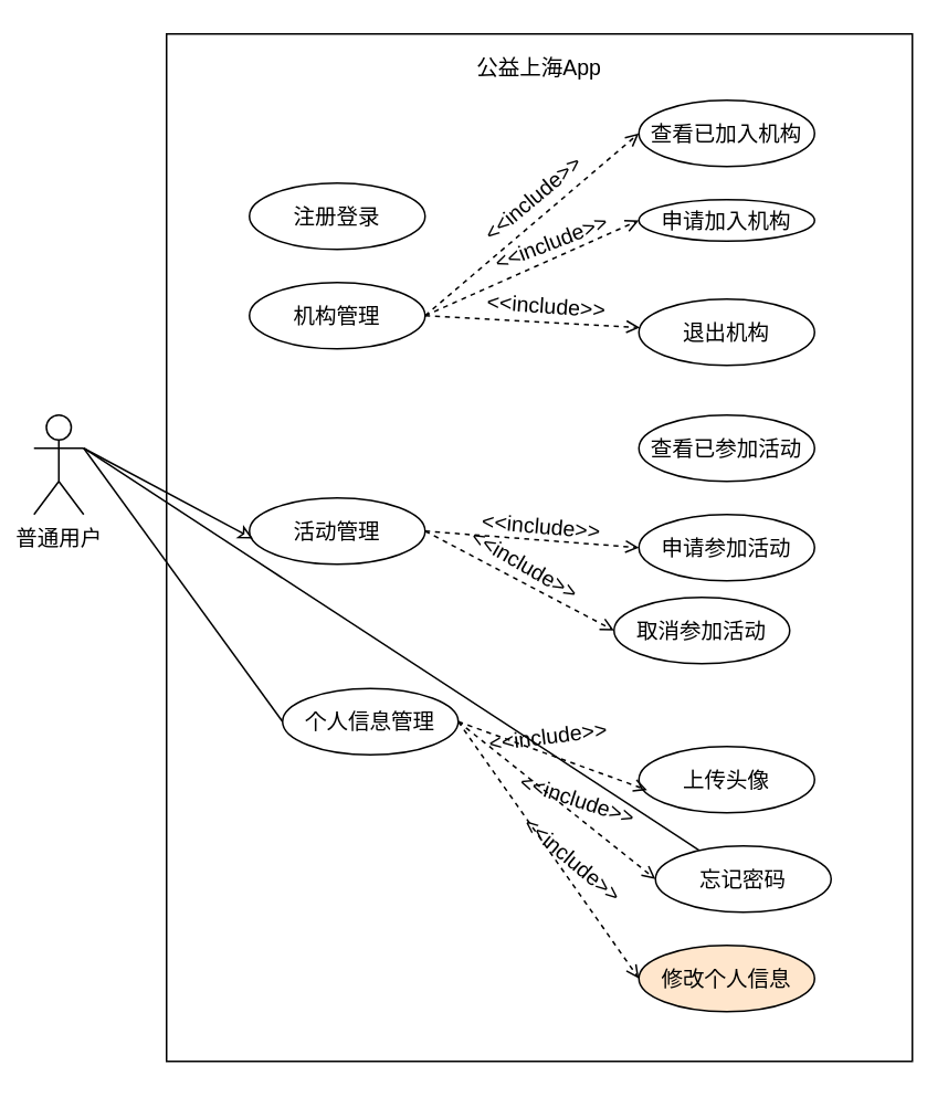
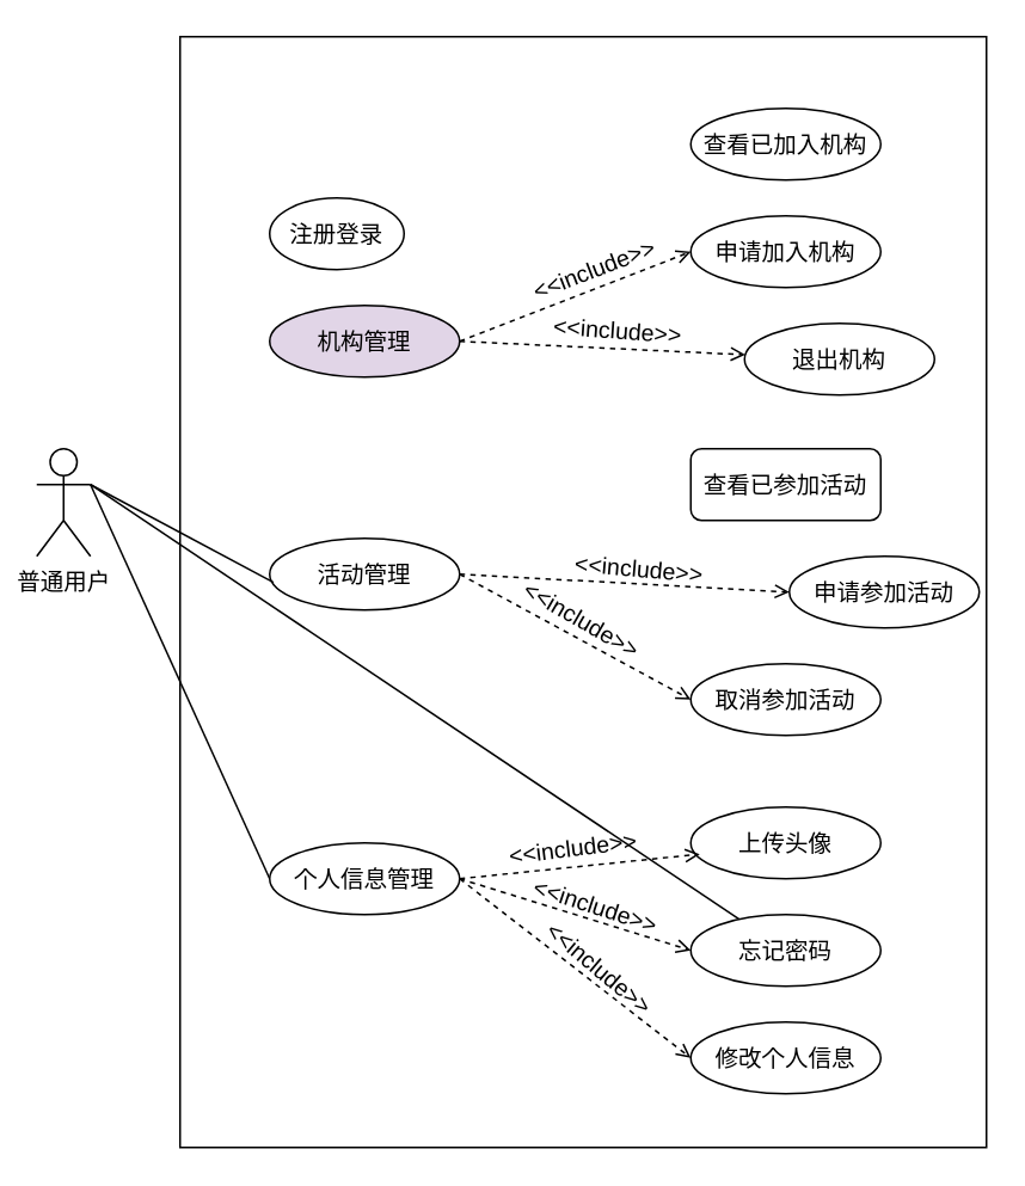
- <mxCell id="36" value="公益上海App" style="rounded=0;whiteSpace=wrap;html=1;strokeColor=none;fillColor=none;fontSize=13;labelBackgroundColor=none;" parent="1" vertex="1"><mxGeometry x="265" y="30" width="120" height="20" as="geometry" /></mxCell>
- <mxCell id="6" value="注册登录" style="ellipse;whiteSpace=wrap;html=1;fontSize=13;labelBackgroundColor=none;" parent="1" vertex="1"><mxGeometry x="150" y="110" width="106" height="40" as="geometry" /></mxCell>
+ <mxCell id="6" value="注册登录" style="ellipse;whiteSpace=wrap;html=1;fontSize=13;labelBackgroundColor=none;" parent="1" vertex="1"><mxGeometry x="150" y="110" width="75" height="40" as="geometry" /></mxCell>
- <mxCell id="25" value="申请加入机构" style="ellipse;whiteSpace=wrap;html=1;fontSize=13;labelBackgroundColor=none;" parent="1" vertex="1"><mxGeometry x="385" y="120" width="106" height="25" as="geometry" /></mxCell>
+ <mxCell id="25" value="申请加入机构" style="ellipse;whiteSpace=wrap;html=1;fontSize=13;labelBackgroundColor=none;" parent="1" vertex="1"><mxGeometry x="385" y="120" width="106" height="40" as="geometry" /></mxCell>
- <mxCell id="7" style="edgeStyle=none;rounded=0;orthogonalLoop=1;jettySize=auto;html=1;exitX=1;exitY=0.5;exitDx=0;exitDy=0;entryX=0;entryY=0.5;entryDx=0;entryDy=0;endArrow=open;endFill=0;dashed=1;fontSize=13;labelBackgroundColor=none;" parent="1" source="13" target="29" edge="1"><mxGeometry relative="1" as="geometry" /></mxCell>
- <mxCell id="8" value="&amp;lt;&amp;lt;include&amp;gt;&amp;gt;" style="edgeLabel;html=1;align=center;verticalAlign=middle;resizable=0;points=[];rotation=-40;fontSize=13;labelBackgroundColor=none;" parent="7" vertex="1" connectable="0"><mxGeometry x="0.01" y="1" relative="1" as="geometry"><mxPoint y="-14" as="offset" /></mxGeometry></mxCell>
- <mxCell id="13" value="机构管理" style="ellipse;whiteSpace=wrap;html=1;fontSize=13;labelBackgroundColor=none;" parent="1" vertex="1"><mxGeometry x="150" y="170" width="106" height="40" as="geometry" /></mxCell>
+ <mxCell id="13" value="机构管理" style="ellipse;whiteSpace=wrap;html=1;fontSize=13;labelBackgroundColor=none;fillColor=#e1d5e7;" parent="1" vertex="1"><mxGeometry x="150" y="170" width="106" height="40" as="geometry" /></mxCell>
- <mxCell id="26" value="退出机构" style="ellipse;whiteSpace=wrap;html=1;fontSize=13;labelBackgroundColor=none;" parent="1" vertex="1"><mxGeometry x="385" y="180" width="106" height="40" as="geometry" /></mxCell>
+ <mxCell id="26" value="退出机构" style="ellipse;whiteSpace=wrap;html=1;fontSize=13;labelBackgroundColor=none;" parent="1" vertex="1"><mxGeometry x="415" y="180" width="106" height="40" as="geometry" /></mxCell>
- <mxCell id="30" value="查看已参加活动" style="ellipse;whiteSpace=wrap;html=1;fontSize=13;labelBackgroundColor=none;" parent="1" vertex="1"><mxGeometry x="385" y="250" width="106" height="40" as="geometry" /></mxCell>
+ <mxCell id="30" value="查看已参加活动" style="whiteSpace=wrap;html=1;fontSize=13;labelBackgroundColor=none;rounded=1;" parent="1" vertex="1"><mxGeometry x="385" y="250" width="106" height="40" as="geometry" /></mxCell>
- <mxCell id="24" style="edgeStyle=none;rounded=0;orthogonalLoop=1;jettySize=auto;html=1;exitX=1;exitY=0.333;exitDx=0;exitDy=0;exitPerimeter=0;entryX=0.02;entryY=0.614;entryDx=0;entryDy=0;entryPerimeter=0;endArrow=classic;endFill=0;fontSize=13;labelBackgroundColor=none;" parent="1" source="4" target="18" edge="1"><mxGeometry relative="1" as="geometry" /></mxCell>
+ <mxCell id="24" style="edgeStyle=none;rounded=0;orthogonalLoop=1;jettySize=auto;html=1;exitX=1;exitY=0.333;exitDx=0;exitDy=0;exitPerimeter=0;entryX=0.02;entryY=0.614;entryDx=0;entryDy=0;entryPerimeter=0;endArrow=none;endFill=0;fontSize=13;labelBackgroundColor=none;" parent="1" source="4" target="18" edge="1"><mxGeometry relative="1" as="geometry" /></mxCell>
- <mxCell id="27" value="申请参加活动" style="ellipse;whiteSpace=wrap;html=1;fontSize=13;labelBackgroundColor=none;" parent="1" vertex="1"><mxGeometry x="385" y="310" width="106" height="40" as="geometry" /></mxCell>
+ <mxCell id="27" value="申请参加活动" style="ellipse;whiteSpace=wrap;html=1;fontSize=13;labelBackgroundColor=none;" parent="1" vertex="1"><mxGeometry x="440" y="310" width="106" height="40" as="geometry" /></mxCell>
- <mxCell id="28" value="取消参加活动" style="ellipse;whiteSpace=wrap;html=1;fontSize=13;labelBackgroundColor=none;" parent="1" vertex="1"><mxGeometry x="370" y="360" width="106" height="40" as="geometry" /></mxCell>
+ <mxCell id="28" value="取消参加活动" style="ellipse;whiteSpace=wrap;html=1;fontSize=13;labelBackgroundColor=none;" parent="1" vertex="1"><mxGeometry x="385" y="370" width="106" height="40" as="geometry" /></mxCell>
- <mxCell id="23" value="个人信息管理" style="ellipse;whiteSpace=wrap;html=1;fontSize=13;labelBackgroundColor=none;" parent="1" vertex="1"><mxGeometry x="170" y="415" width="106" height="40" as="geometry" /></mxCell>
+ <mxCell id="23" value="个人信息管理" style="ellipse;whiteSpace=wrap;html=1;fontSize=13;labelBackgroundColor=none;" parent="1" vertex="1"><mxGeometry x="150" y="470" width="106" height="40" as="geometry" /></mxCell>
- <mxCell id="32" value="忘记密码" style="ellipse;whiteSpace=wrap;html=1;fontSize=13;labelBackgroundColor=none;" parent="1" vertex="1"><mxGeometry x="395" y="510" width="106" height="40" as="geometry" /></mxCell>
+ <mxCell id="32" value="忘记密码" style="ellipse;whiteSpace=wrap;html=1;fontSize=13;labelBackgroundColor=none;" parent="1" vertex="1"><mxGeometry x="385" y="510" width="106" height="40" as="geometry" /></mxCell>
- <mxCell id="33" value="修改个人信息" style="ellipse;whiteSpace=wrap;html=1;fontSize=13;labelBackgroundColor=none;fillColor=#ffe6cc;" parent="1" vertex="1"><mxGeometry x="385" y="570" width="106" height="40" as="geometry" /></mxCell>
+ <mxCell id="33" value="修改个人信息" style="ellipse;whiteSpace=wrap;html=1;fontSize=13;labelBackgroundColor=none;" parent="1" vertex="1"><mxGeometry x="385" y="570" width="106" height="40" as="geometry" /></mxCell>
